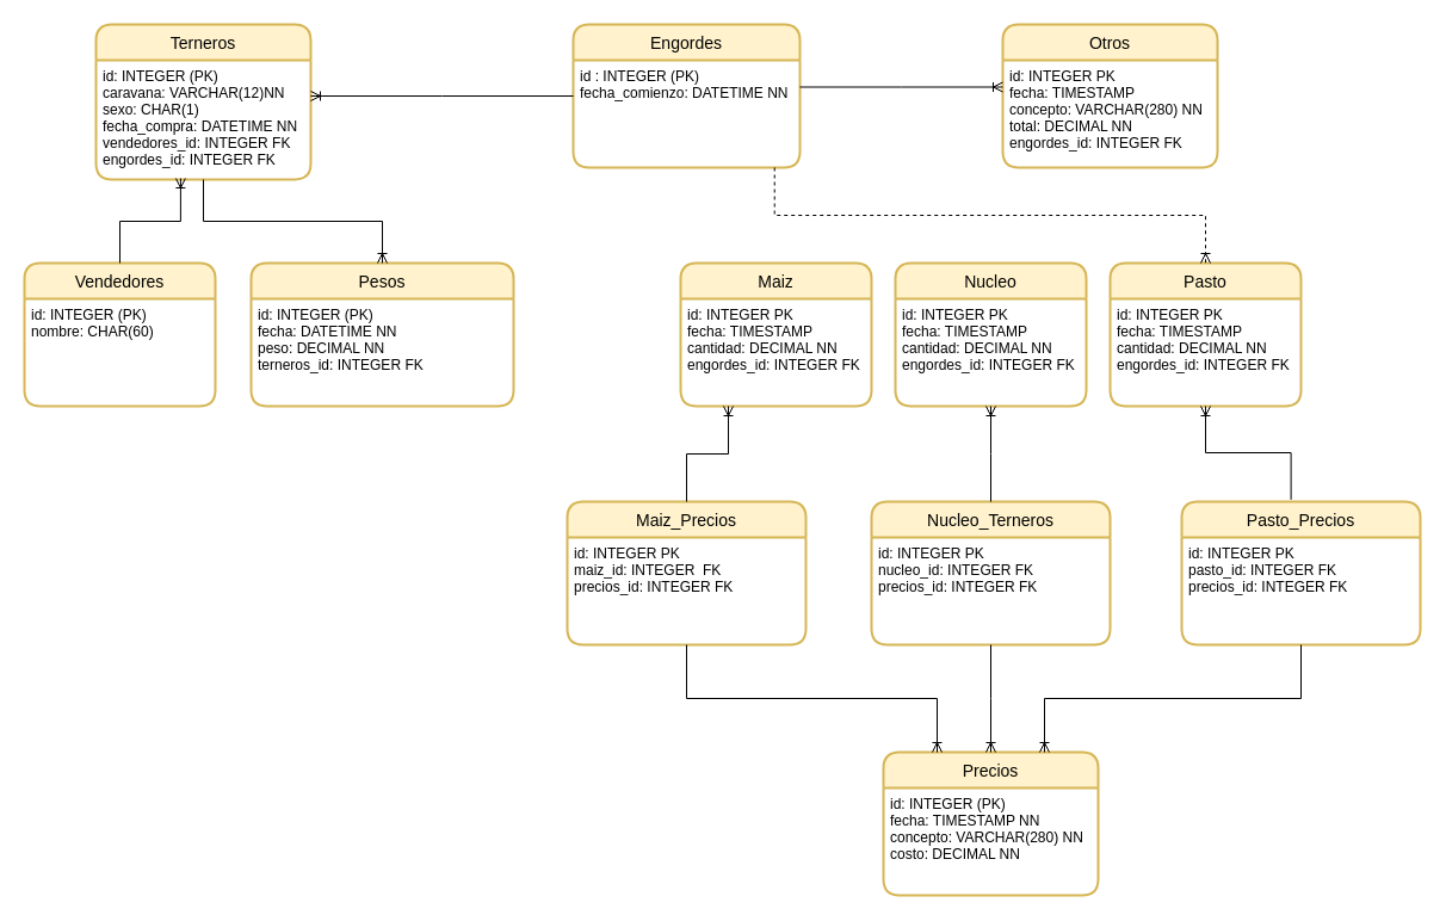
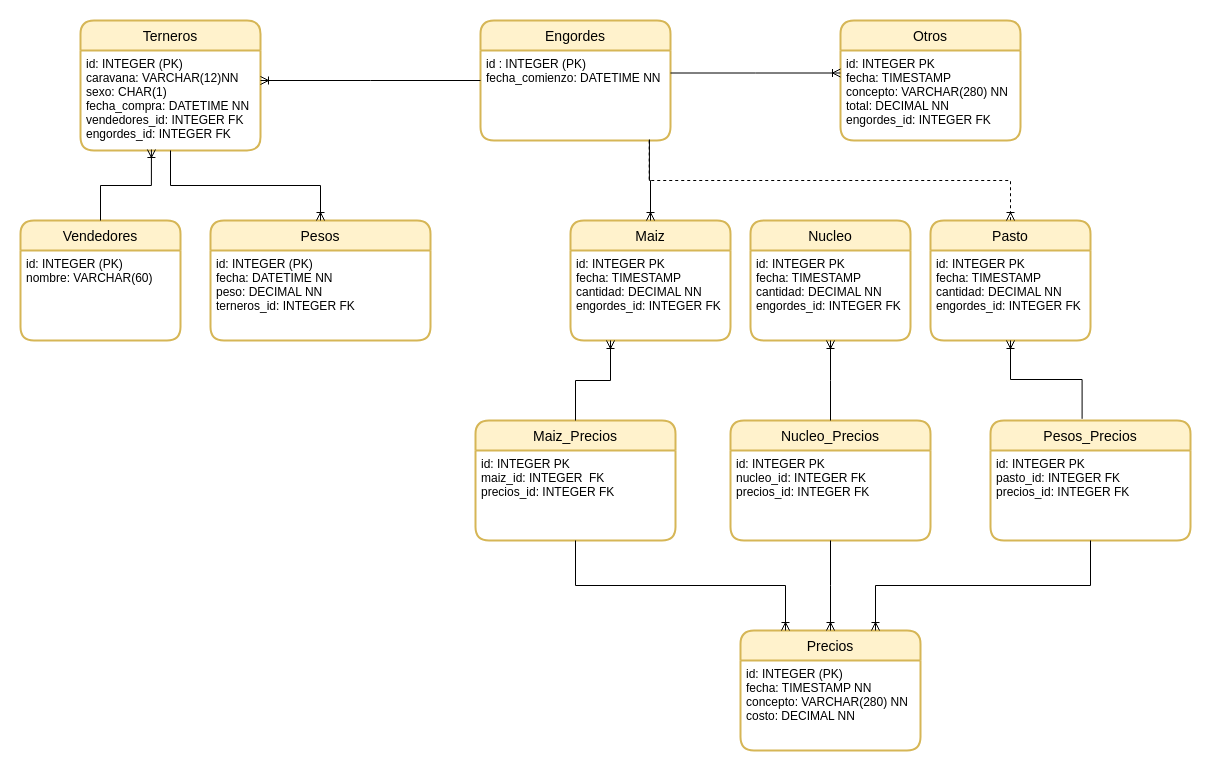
+ <mxCell id="23" value="" style="edgeStyle=elbowEdgeStyle;fontSize=12;html=1;endArrow=ERoneToMany;elbow=vertical;rounded=0;entryX=0.5;entryY=0;entryDx=0;entryDy=0;exitX=0.889;exitY=0.989;exitDx=0;exitDy=0;exitPerimeter=0;" parent="1" source="5" target="12" edge="1"><mxGeometry width="100" height="100" relative="1" as="geometry"><mxPoint x="590" y="170" as="sourcePoint" /><mxPoint x="660" y="230" as="targetPoint" /></mxGeometry></mxCell>
- <mxCell id="7" value="id: INTEGER (PK)&#10;nombre: CHAR(60)&#10;" style="align=left;strokeColor=none;fillColor=none;spacingLeft=4;fontSize=12;verticalAlign=top;resizable=0;rotatable=0;part=1;" parent="6" vertex="1"><mxGeometry y="30" width="160" height="90" as="geometry" /></mxCell>
+ <mxCell id="7" value="id: INTEGER (PK)&#10;nombre: VARCHAR(60)&#10;" style="align=left;strokeColor=none;fillColor=none;spacingLeft=4;fontSize=12;verticalAlign=top;resizable=0;rotatable=0;part=1;" parent="6" vertex="1"><mxGeometry y="30" width="160" height="90" as="geometry" /></mxCell>
- <mxCell id="28" value="Nucleo_Terneros" style="swimlane;childLayout=stackLayout;horizontal=1;startSize=30;horizontalStack=0;rounded=1;fontSize=14;fontStyle=0;strokeWidth=2;resizeParent=0;resizeLast=1;shadow=0;dashed=0;align=center;fillColor=#fff2cc;strokeColor=#d6b656;" parent="1" vertex="1"><mxGeometry x="730" y="420" width="200" height="120" as="geometry" /></mxCell>
+ <mxCell id="28" value="Nucleo_Precios" style="swimlane;childLayout=stackLayout;horizontal=1;startSize=30;horizontalStack=0;rounded=1;fontSize=14;fontStyle=0;strokeWidth=2;resizeParent=0;resizeLast=1;shadow=0;dashed=0;align=center;fillColor=#fff2cc;strokeColor=#d6b656;" parent="1" vertex="1"><mxGeometry x="730" y="420" width="200" height="120" as="geometry" /></mxCell>
- <mxCell id="30" value="Pasto_Precios" style="swimlane;childLayout=stackLayout;horizontal=1;startSize=30;horizontalStack=0;rounded=1;fontSize=14;fontStyle=0;strokeWidth=2;resizeParent=0;resizeLast=1;shadow=0;dashed=0;align=center;fillColor=#fff2cc;strokeColor=#d6b656;" parent="1" vertex="1"><mxGeometry x="990" y="420" width="200" height="120" as="geometry" /></mxCell>
+ <mxCell id="30" value="Pesos_Precios" style="swimlane;childLayout=stackLayout;horizontal=1;startSize=30;horizontalStack=0;rounded=1;fontSize=14;fontStyle=0;strokeWidth=2;resizeParent=0;resizeLast=1;shadow=0;dashed=0;align=center;fillColor=#fff2cc;strokeColor=#d6b656;" parent="1" vertex="1"><mxGeometry x="990" y="420" width="200" height="120" as="geometry" /></mxCell>
